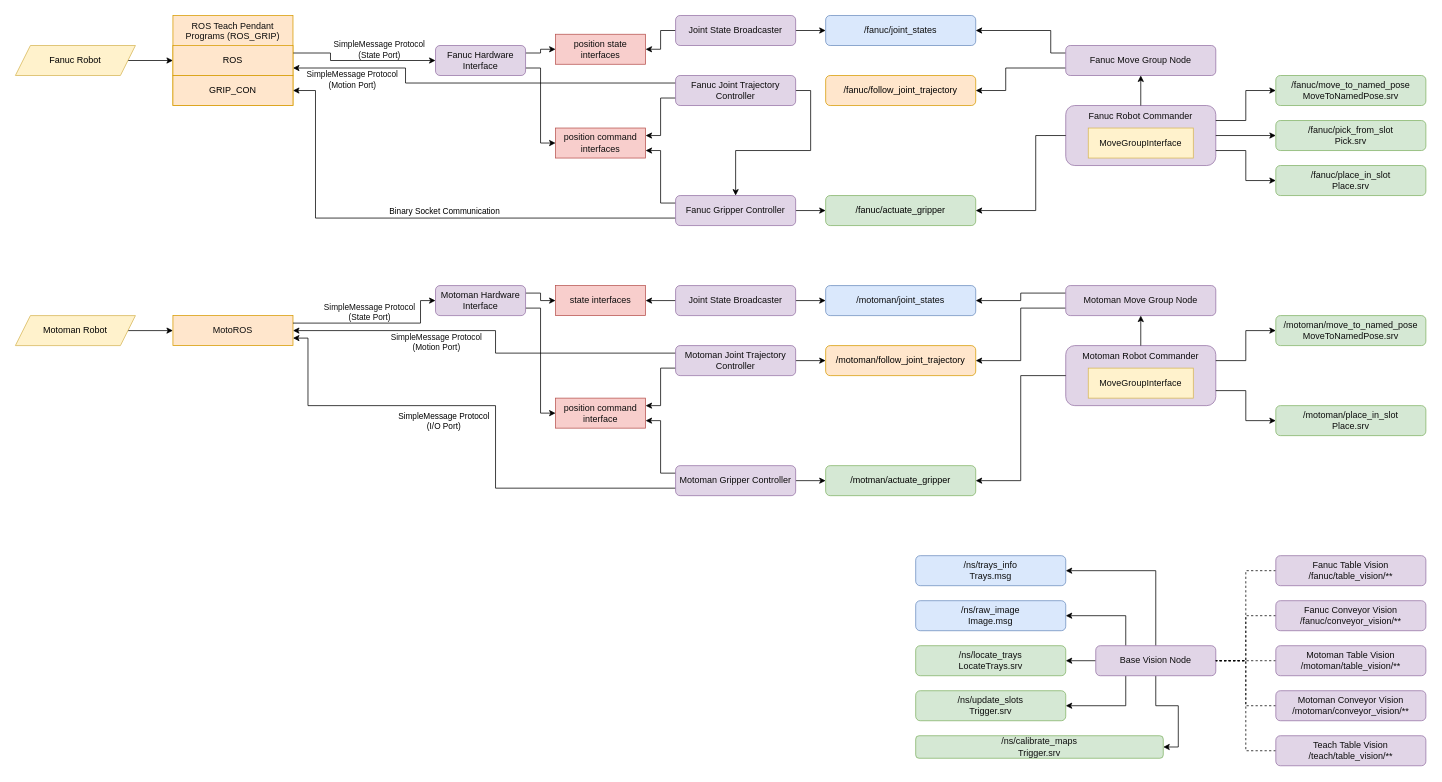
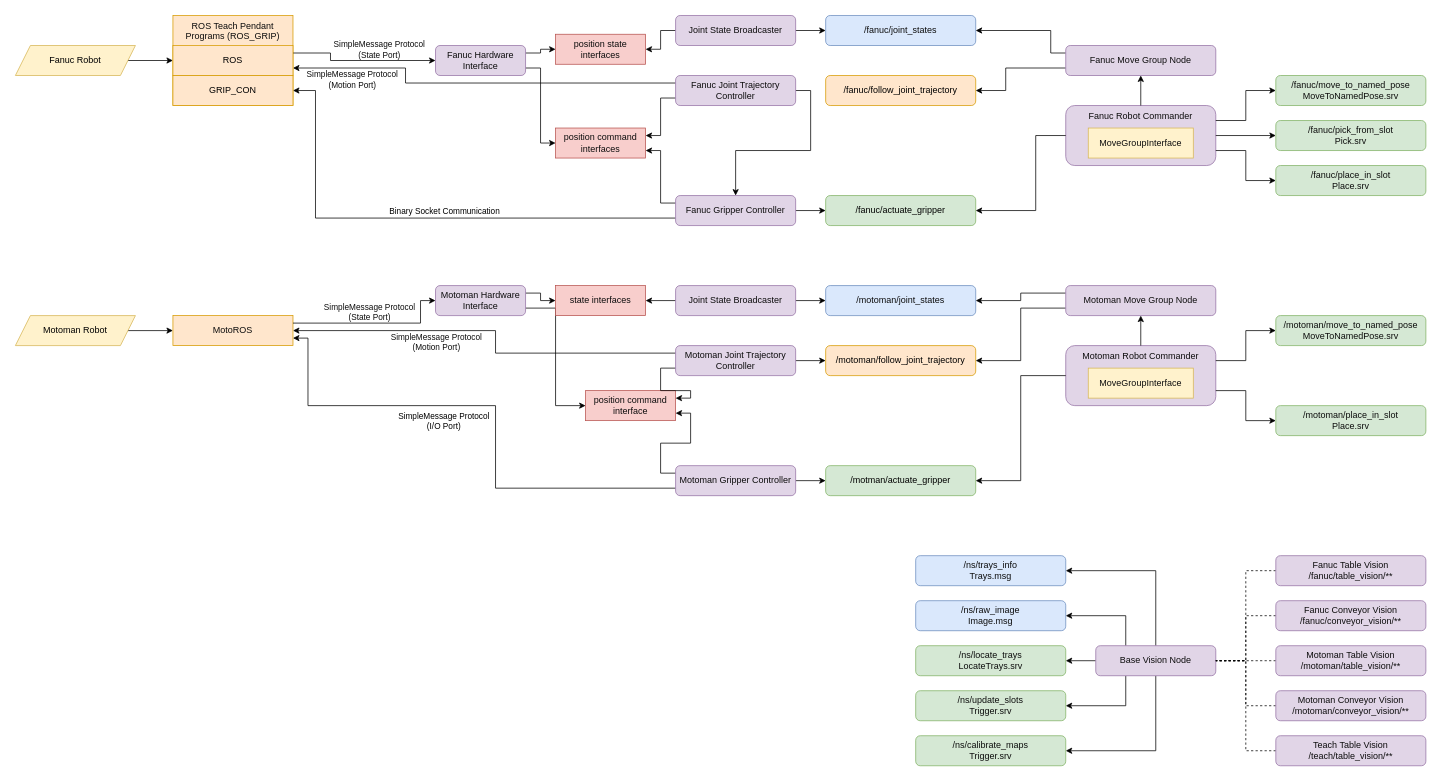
- <mxCell id="40" value="position command interface" style="rounded=0;whiteSpace=wrap;html=1;fillColor=#f8cecc;strokeColor=#b85450;fontColor=#0d0d0d;" parent="1" vertex="1"><mxGeometry x="740" y="530" width="120" height="40" as="geometry" /></mxCell>
+ <mxCell id="40" value="position command interface" style="rounded=0;whiteSpace=wrap;html=1;fillColor=#f8cecc;strokeColor=#b85450;fontColor=#0d0d0d;" parent="1" vertex="1"><mxGeometry x="780" y="520" width="120" height="40" as="geometry" /></mxCell>
- <mxCell id="91" value="/ns/calibrate_maps&lt;div&gt;Trigger.srv&lt;/div&gt;" style="rounded=1;whiteSpace=wrap;html=1;fillColor=#d5e8d4;strokeColor=#82b366;fontColor=#0d0d0d;" parent="1" vertex="1"><mxGeometry x="1220" y="980" width="330" height="30" as="geometry" /></mxCell>
+ <mxCell id="91" value="/ns/calibrate_maps&lt;div&gt;Trigger.srv&lt;/div&gt;" style="rounded=1;whiteSpace=wrap;html=1;fillColor=#d5e8d4;strokeColor=#82b366;fontColor=#0d0d0d;" parent="1" vertex="1"><mxGeometry x="1220" y="980" width="200" height="40" as="geometry" /></mxCell>
